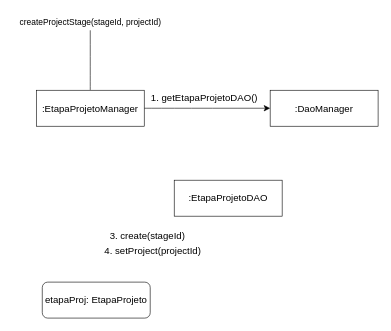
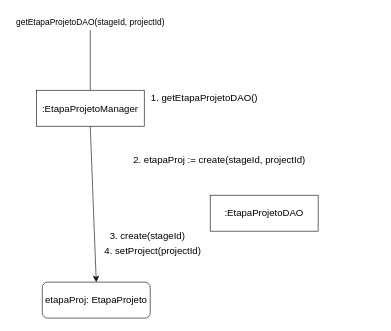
- <mxCell id="6" value="&lt;font style=&quot;font-size: 14px;&quot;&gt;createProjectStage(stageId, projectId)&lt;/font&gt;" style="text;html=1;align=center;verticalAlign=middle;resizable=0;points=[];autosize=1;strokeColor=none;fillColor=none;fontSize=16;" vertex="1" parent="1"><mxGeometry x="20" y="20" width="260" height="30" as="geometry" /></mxCell>
+ <mxCell id="6" value="&lt;font style=&quot;font-size: 14px;&quot;&gt;getEtapaProjetoDAO(stageId, projectId)&lt;/font&gt;" style="text;html=1;align=center;verticalAlign=middle;resizable=0;points=[];autosize=1;strokeColor=none;fillColor=none;fontSize=16;" vertex="1" parent="1"><mxGeometry x="20" y="20" width="260" height="30" as="geometry" /></mxCell>
- <mxCell id="3" style="edgeStyle=none;curved=1;rounded=0;orthogonalLoop=1;jettySize=auto;html=1;exitX=1;exitY=0.5;exitDx=0;exitDy=0;fontSize=12;startSize=8;endSize=8;entryX=0;entryY=0.5;entryDx=0;entryDy=0;" edge="1" parent="1" source="5" target="7"><mxGeometry relative="1" as="geometry"><mxPoint x="380" y="180" as="targetPoint" /></mxGeometry></mxCell>
- <mxCell id="7" value=":DaoManager" style="rounded=0;whiteSpace=wrap;html=1;fontSize=16;" vertex="1" parent="1"><mxGeometry x="450" y="150" width="180" height="60" as="geometry" /></mxCell>
+ <mxCell id="10" value="2. etapaProj := create(stageId, projectId)" style="text;html=1;align=center;verticalAlign=middle;resizable=0;points=[];autosize=1;strokeColor=none;fillColor=none;fontSize=16;" vertex="1" parent="1"><mxGeometry x="210" y="250" width="310" height="30" as="geometry" /></mxCell>
- <mxCell id="9" value=":EtapaProjetoDAO" style="rounded=0;whiteSpace=wrap;html=1;fontSize=16;" vertex="1" parent="1"><mxGeometry x="290" y="300" width="180" height="60" as="geometry" /></mxCell>
+ <mxCell id="9" value=":EtapaProjetoDAO" style="rounded=0;whiteSpace=wrap;html=1;fontSize=16;" vertex="1" parent="1"><mxGeometry x="350" y="325" width="180" height="60" as="geometry" /></mxCell>
+ <mxCell id="4" style="edgeStyle=none;curved=1;rounded=0;orthogonalLoop=1;jettySize=auto;html=1;exitX=0.5;exitY=1;exitDx=0;exitDy=0;fontSize=12;startSize=8;endSize=8;entryX=0.5;entryY=0;entryDx=0;entryDy=0;" edge="1" parent="1" source="5" target="11"><mxGeometry relative="1" as="geometry"><mxPoint x="160" y="460" as="targetPoint" /></mxGeometry></mxCell>
